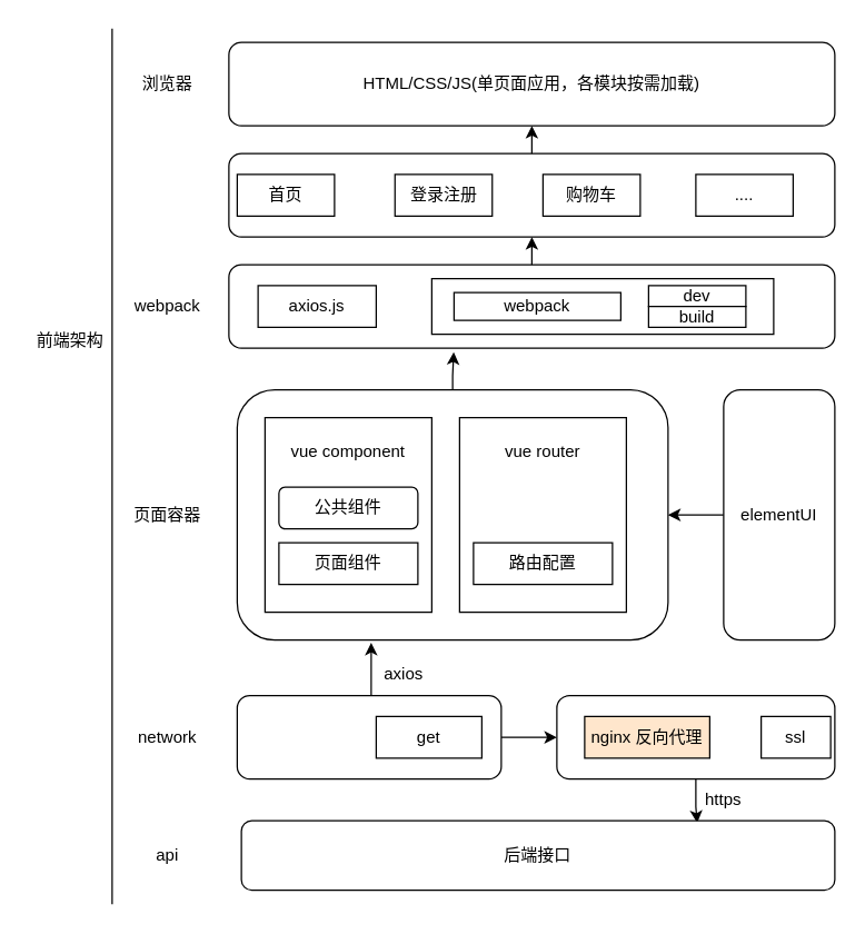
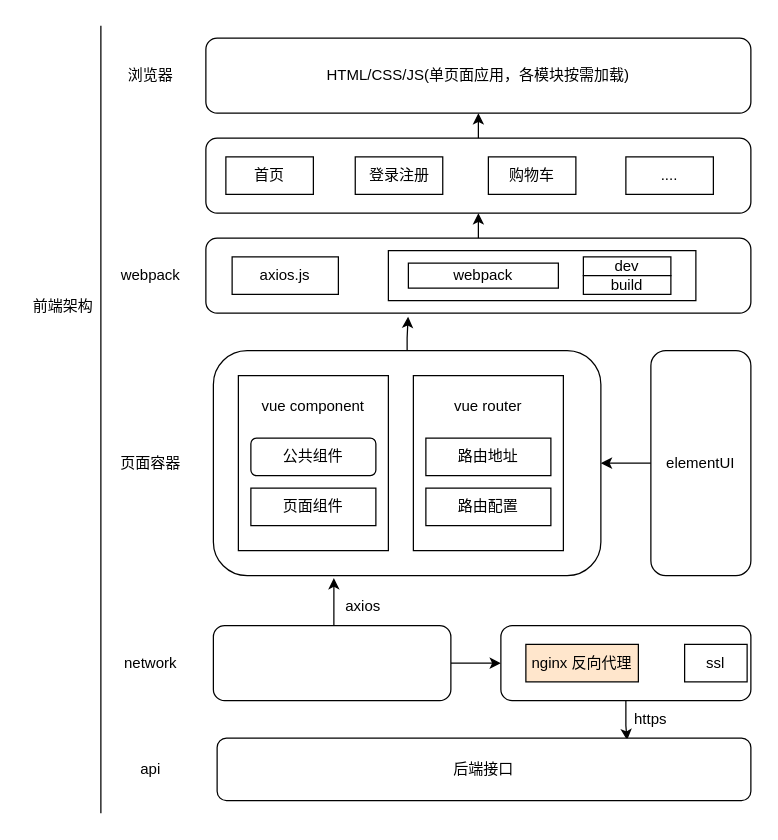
- <mxCell id="13" value="首页" style="rounded=0;whiteSpace=wrap;html=1;" vertex="1" parent="1"><mxGeometry x="170" y="125" width="70" height="30" as="geometry" /></mxCell>
+ <mxCell id="13" value="首页" style="rounded=0;whiteSpace=wrap;html=1;" vertex="1" parent="1"><mxGeometry x="180" y="125" width="70" height="30" as="geometry" /></mxCell>
+ <mxCell id="31" value="路由地址" style="rounded=0;whiteSpace=wrap;html=1;" vertex="1" parent="1"><mxGeometry x="340" y="350" width="100" height="30" as="geometry" /></mxCell>
- <mxCell id="40" value="get" style="rounded=0;whiteSpace=wrap;html=1;" vertex="1" parent="1"><mxGeometry x="270" y="515" width="76" height="30" as="geometry" /></mxCell>
